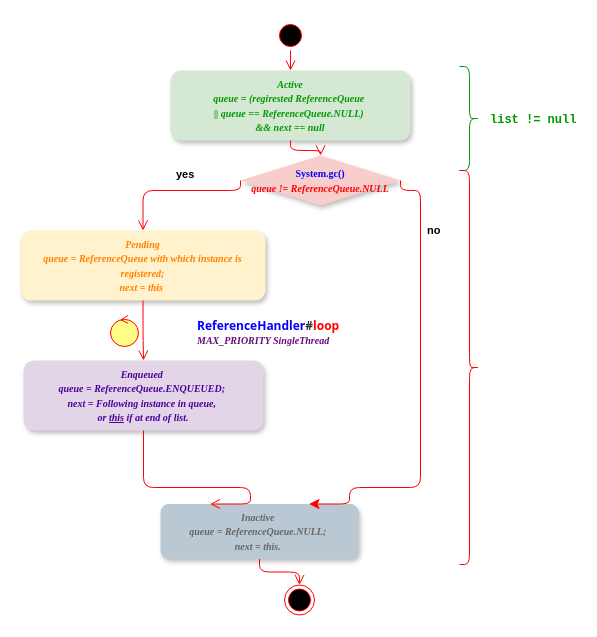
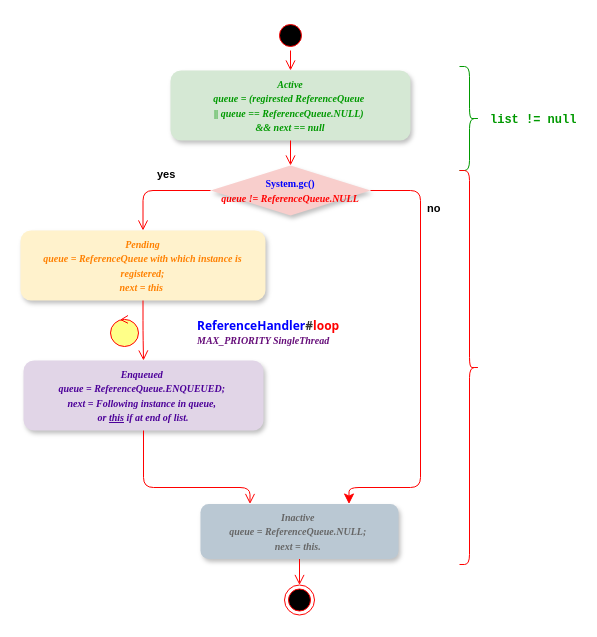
- <mxCell id="11" value="&lt;pre&gt;&lt;font face=&quot;menlo&quot;&gt;&lt;span style=&quot;font-size: 10px&quot;&gt;&lt;b&gt;&lt;font color=&quot;#0000ff&quot;&gt;System.gc()&lt;/font&gt;&lt;/b&gt;&lt;i style=&quot;color: rgb(255 , 0 , 0) ; font-weight: 700&quot;&gt;&lt;br&gt;queue != ReferenceQueue.NULL&lt;/i&gt;&lt;/span&gt;&lt;/font&gt;&lt;/pre&gt;" style="rhombus;whiteSpace=wrap;html=1;fillColor=#F8CECC;strokeColor=none;fontColor=#000000;strokeWidth=1;shadow=1;" parent="1" vertex="1"><mxGeometry x="240" y="155" width="160" height="50" as="geometry" /></mxCell>
+ <mxCell id="11" value="&lt;pre&gt;&lt;font face=&quot;menlo&quot;&gt;&lt;span style=&quot;font-size: 10px&quot;&gt;&lt;b&gt;&lt;font color=&quot;#0000ff&quot;&gt;System.gc()&lt;/font&gt;&lt;/b&gt;&lt;i style=&quot;color: rgb(255 , 0 , 0) ; font-weight: 700&quot;&gt;&lt;br&gt;queue != ReferenceQueue.NULL&lt;/i&gt;&lt;/span&gt;&lt;/font&gt;&lt;/pre&gt;" style="rhombus;whiteSpace=wrap;html=1;fillColor=#F8CECC;strokeColor=none;fontColor=#000000;strokeWidth=1;shadow=1;" parent="1" vertex="1"><mxGeometry x="210" y="165" width="160" height="50" as="geometry" /></mxCell>
- <mxCell id="5" value="&lt;pre&gt;&lt;pre&gt;&lt;pre&gt;&lt;pre&gt;&lt;font color=&quot;#666666&quot;&gt;&lt;span style=&quot;font-family: &amp;#34;menlo&amp;#34; ; font-size: 7.5pt ; font-style: italic&quot;&gt;Inactive &lt;br&gt;&lt;/span&gt;&lt;font face=&quot;menlo&quot;&gt;&lt;span style=&quot;font-size: 10px&quot;&gt;&lt;i&gt;queue = ReferenceQueue.NULL; &lt;br&gt;next = this. &lt;/i&gt;&lt;/span&gt;&lt;/font&gt;&lt;/font&gt;&lt;/pre&gt;&lt;/pre&gt;&lt;/pre&gt;&lt;/pre&gt;" style="rounded=1;whiteSpace=wrap;html=1;fontStyle=1;fillColor=#bac8d3;strokeColor=none;strokeWidth=1;shadow=1;" parent="1" vertex="1"><mxGeometry x="160" y="503.5" width="198" height="55" as="geometry" /></mxCell>
+ <mxCell id="5" value="&lt;pre&gt;&lt;pre&gt;&lt;pre&gt;&lt;pre&gt;&lt;font color=&quot;#666666&quot;&gt;&lt;span style=&quot;font-family: &amp;#34;menlo&amp;#34; ; font-size: 7.5pt ; font-style: italic&quot;&gt;Inactive &lt;br&gt;&lt;/span&gt;&lt;font face=&quot;menlo&quot;&gt;&lt;span style=&quot;font-size: 10px&quot;&gt;&lt;i&gt;queue = ReferenceQueue.NULL; &lt;br&gt;next = this. &lt;/i&gt;&lt;/span&gt;&lt;/font&gt;&lt;/font&gt;&lt;/pre&gt;&lt;/pre&gt;&lt;/pre&gt;&lt;/pre&gt;" style="rounded=1;whiteSpace=wrap;html=1;fontStyle=1;fillColor=#bac8d3;strokeColor=none;strokeWidth=1;shadow=1;" parent="1" vertex="1"><mxGeometry x="200" y="503.5" width="198" height="55" as="geometry" /></mxCell>
